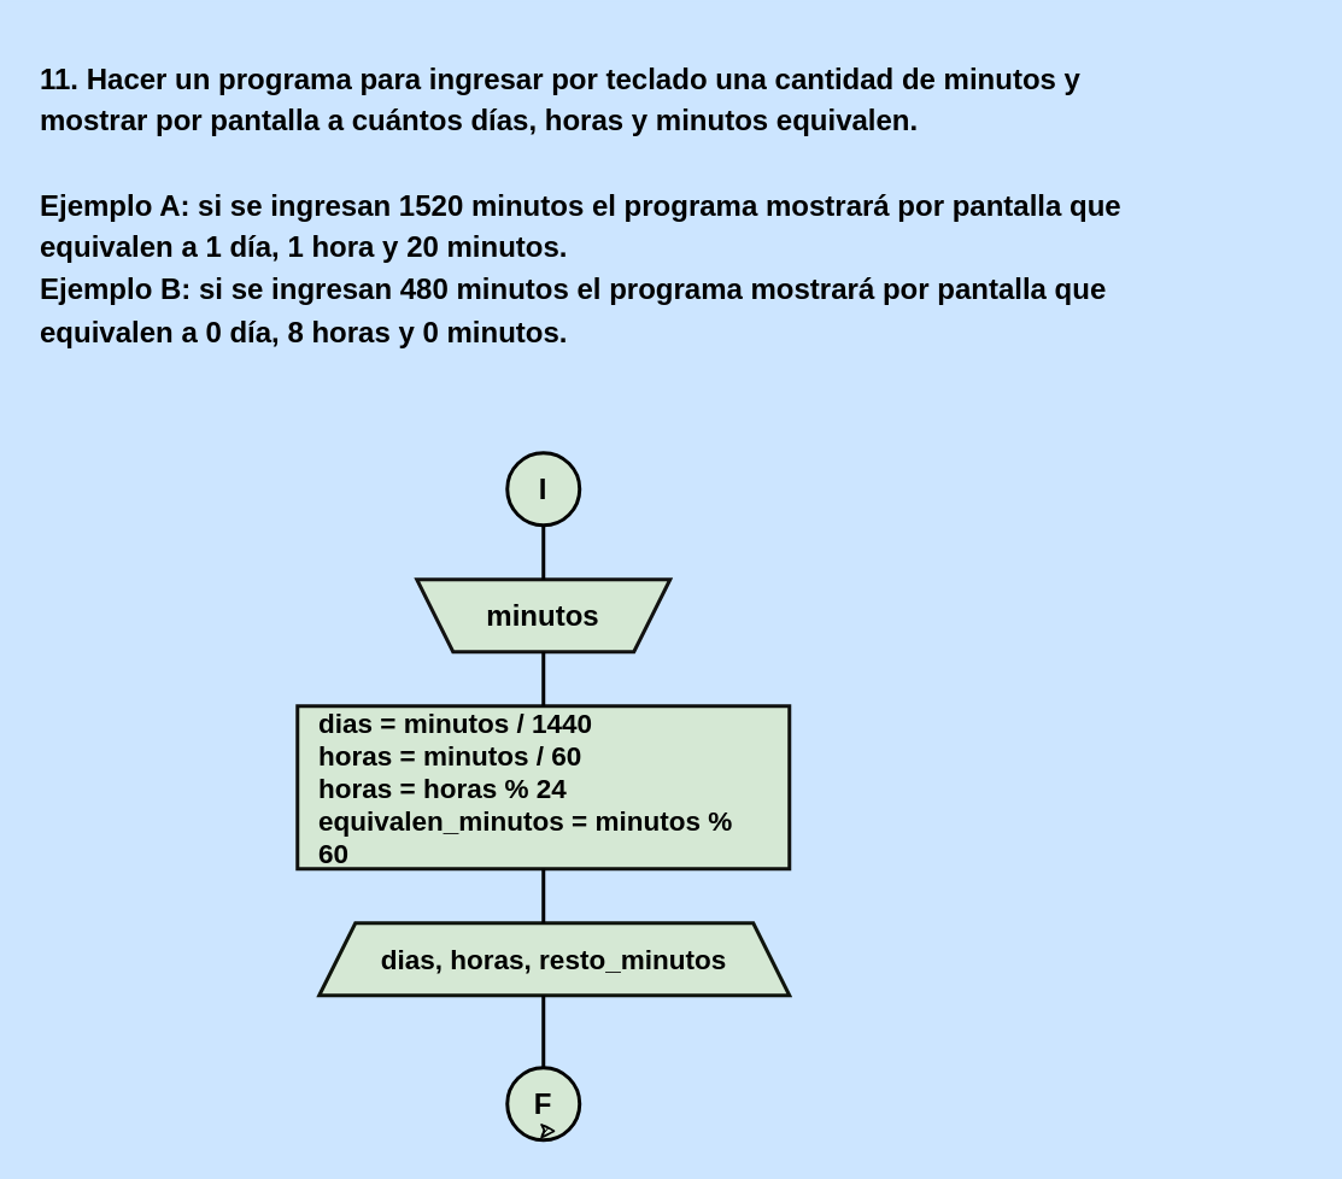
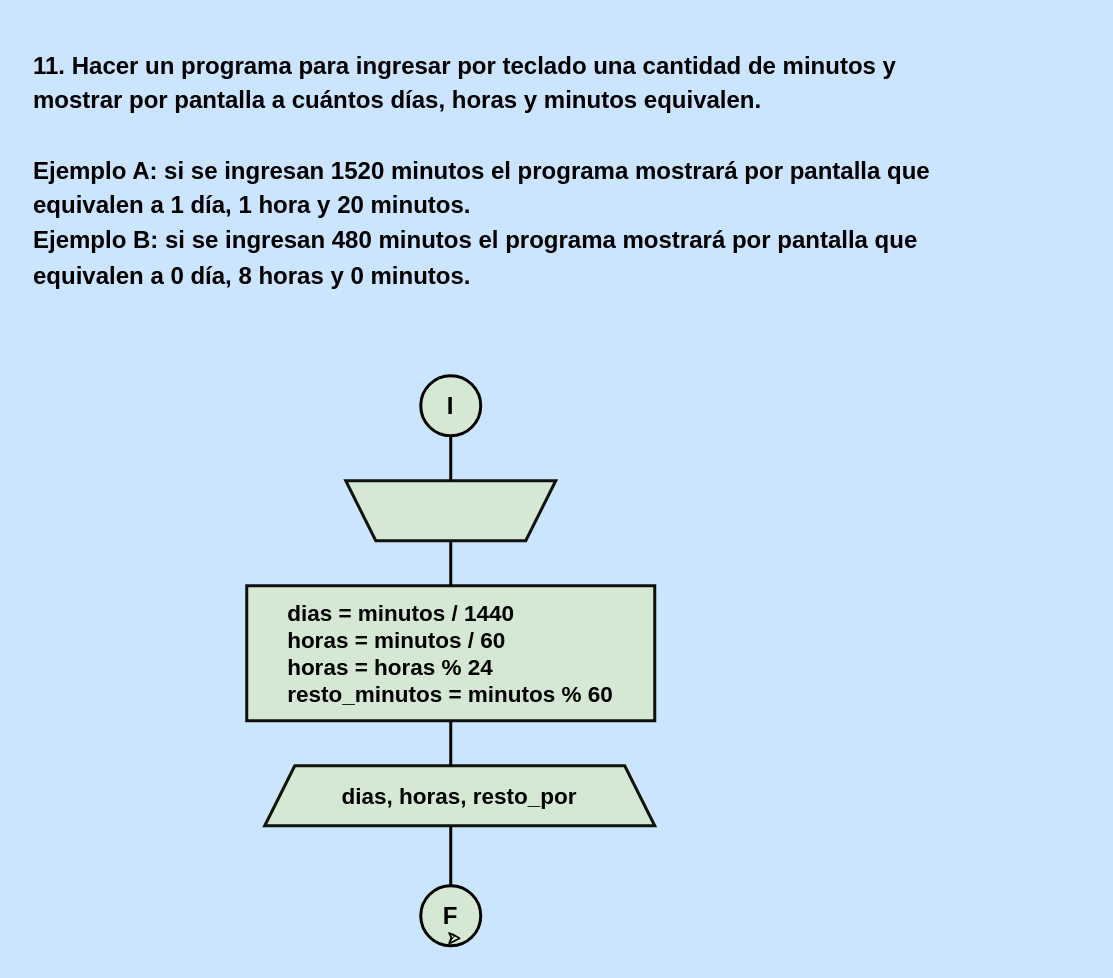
- <mxCell id="6" value="&lt;font color=&quot;#000000&quot;&gt;&lt;span style=&quot;font-size: 16px;&quot;&gt;&lt;b&gt;minutos&lt;/b&gt;&lt;/span&gt;&lt;/font&gt;" style="text;strokeColor=none;align=center;fillColor=none;html=1;verticalAlign=middle;whiteSpace=wrap;rounded=0;" vertex="1" parent="5"><mxGeometry x="20" width="100" height="40" as="geometry" /></mxCell>
- <mxCell id="14" value="&lt;div style=&quot;text-align: left;&quot;&gt;&lt;b style=&quot;background-color: initial;&quot;&gt;&lt;font color=&quot;#000000&quot; style=&quot;font-size: 15px;&quot;&gt;dias = minutos / 1440&lt;/font&gt;&lt;/b&gt;&lt;/div&gt;&lt;b&gt;&lt;div style=&quot;text-align: left;&quot;&gt;&lt;b style=&quot;background-color: initial;&quot;&gt;&lt;font color=&quot;#000000&quot; style=&quot;font-size: 15px;&quot;&gt;horas = minutos / 60&lt;/font&gt;&lt;/b&gt;&lt;/div&gt;&lt;div style=&quot;text-align: left;&quot;&gt;&lt;b style=&quot;background-color: initial;&quot;&gt;&lt;font color=&quot;#000000&quot; style=&quot;font-size: 15px;&quot;&gt;horas = horas % 24&lt;/font&gt;&lt;/b&gt;&lt;/div&gt;&lt;font color=&quot;#000000&quot; style=&quot;font-size: 15px;&quot;&gt;&lt;div style=&quot;text-align: left;&quot;&gt;&lt;b style=&quot;background-color: initial; color: rgb(240, 240, 240); font-size: 12px;&quot;&gt;&lt;font color=&quot;#000000&quot; style=&quot;font-size: 15px;&quot;&gt;equivalen_minutos = minutos % 60&lt;/font&gt;&lt;/b&gt;&lt;/div&gt;&lt;/font&gt;&lt;/b&gt;" style="text;strokeColor=none;align=center;fillColor=none;html=1;verticalAlign=middle;whiteSpace=wrap;rounded=0;" vertex="1" parent="3"><mxGeometry x="11" y="125" width="250" height="120" as="geometry" /></mxCell>
+ <mxCell id="14" value="&lt;div style=&quot;text-align: left;&quot;&gt;&lt;b style=&quot;background-color: initial;&quot;&gt;&lt;font color=&quot;#000000&quot; style=&quot;font-size: 15px;&quot;&gt;dias = minutos / 1440&lt;/font&gt;&lt;/b&gt;&lt;/div&gt;&lt;b&gt;&lt;div style=&quot;text-align: left;&quot;&gt;&lt;b style=&quot;background-color: initial;&quot;&gt;&lt;font color=&quot;#000000&quot; style=&quot;font-size: 15px;&quot;&gt;horas = minutos / 60&lt;/font&gt;&lt;/b&gt;&lt;/div&gt;&lt;div style=&quot;text-align: left;&quot;&gt;&lt;b style=&quot;background-color: initial;&quot;&gt;&lt;font color=&quot;#000000&quot; style=&quot;font-size: 15px;&quot;&gt;horas = horas % 24&lt;/font&gt;&lt;/b&gt;&lt;/div&gt;&lt;font color=&quot;#000000&quot; style=&quot;font-size: 15px;&quot;&gt;&lt;div style=&quot;text-align: left;&quot;&gt;&lt;b style=&quot;background-color: initial; color: rgb(240, 240, 240); font-size: 12px;&quot;&gt;&lt;font color=&quot;#000000&quot; style=&quot;font-size: 15px;&quot;&gt;resto_minutos = minutos % 60&lt;/font&gt;&lt;/b&gt;&lt;/div&gt;&lt;/font&gt;&lt;/b&gt;" style="text;strokeColor=none;align=center;fillColor=none;html=1;verticalAlign=middle;whiteSpace=wrap;rounded=0;" vertex="1" parent="3"><mxGeometry x="11" y="125" width="250" height="120" as="geometry" /></mxCell>
- <mxCell id="15" value="&lt;b&gt;&lt;font color=&quot;#000000&quot; style=&quot;font-size: 15px;&quot;&gt;dias, horas, resto_minutos&lt;/font&gt;&lt;/b&gt;" style="text;strokeColor=none;align=center;fillColor=none;html=1;verticalAlign=middle;whiteSpace=wrap;rounded=0;" vertex="1" parent="3"><mxGeometry x="7" y="257.5" width="270" height="45" as="geometry" /></mxCell>
+ <mxCell id="15" value="&lt;b&gt;&lt;font color=&quot;#000000&quot; style=&quot;font-size: 15px;&quot;&gt;dias, horas, resto_por&lt;/font&gt;&lt;/b&gt;" style="text;strokeColor=none;align=center;fillColor=none;html=1;verticalAlign=middle;whiteSpace=wrap;rounded=0;" vertex="1" parent="3"><mxGeometry x="7" y="257.5" width="270" height="45" as="geometry" /></mxCell>
